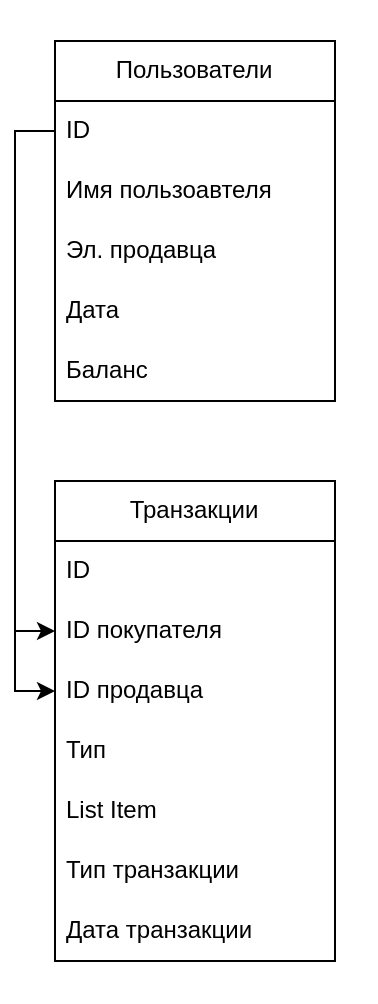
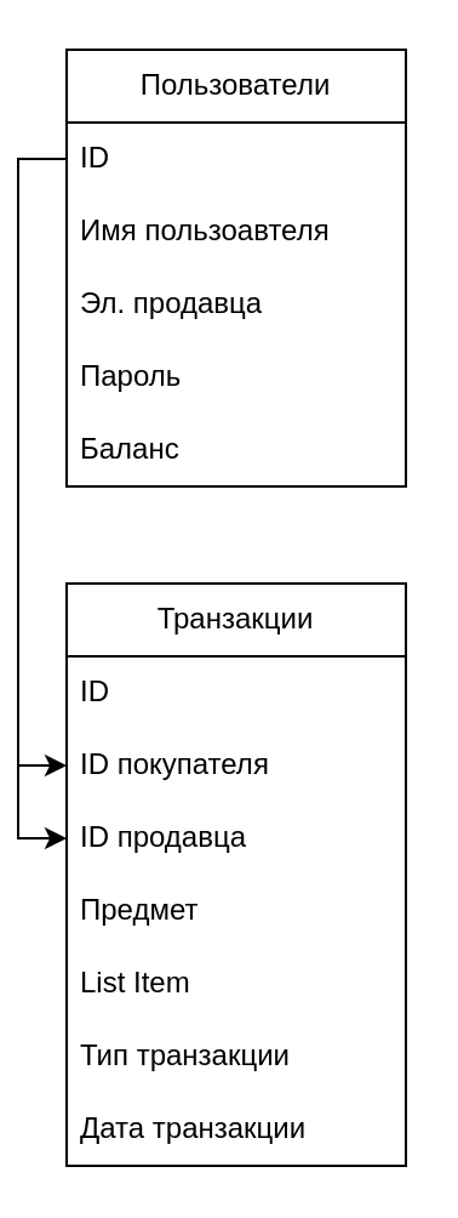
- <mxCell id="6" value="Дата" style="text;strokeColor=none;fillColor=none;align=left;verticalAlign=middle;spacingLeft=4;spacingRight=4;overflow=hidden;points=[[0,0.5],[1,0.5]];portConstraint=eastwest;rotatable=0;whiteSpace=wrap;html=1;" parent="2" vertex="1"><mxGeometry y="120" width="140" height="30" as="geometry" /></mxCell>
+ <mxCell id="6" value="Пароль" style="text;strokeColor=none;fillColor=none;align=left;verticalAlign=middle;spacingLeft=4;spacingRight=4;overflow=hidden;points=[[0,0.5],[1,0.5]];portConstraint=eastwest;rotatable=0;whiteSpace=wrap;html=1;" parent="2" vertex="1"><mxGeometry y="120" width="140" height="30" as="geometry" /></mxCell>
- <mxCell id="12" value="Тип" style="text;strokeColor=none;fillColor=none;align=left;verticalAlign=middle;spacingLeft=4;spacingRight=4;overflow=hidden;points=[[0,0.5],[1,0.5]];portConstraint=eastwest;rotatable=0;whiteSpace=wrap;html=1;" parent="8" vertex="1"><mxGeometry y="120" width="140" height="30" as="geometry" /></mxCell>
+ <mxCell id="12" value="Предмет" style="text;strokeColor=none;fillColor=none;align=left;verticalAlign=middle;spacingLeft=4;spacingRight=4;overflow=hidden;points=[[0,0.5],[1,0.5]];portConstraint=eastwest;rotatable=0;whiteSpace=wrap;html=1;" parent="8" vertex="1"><mxGeometry y="120" width="140" height="30" as="geometry" /></mxCell>
